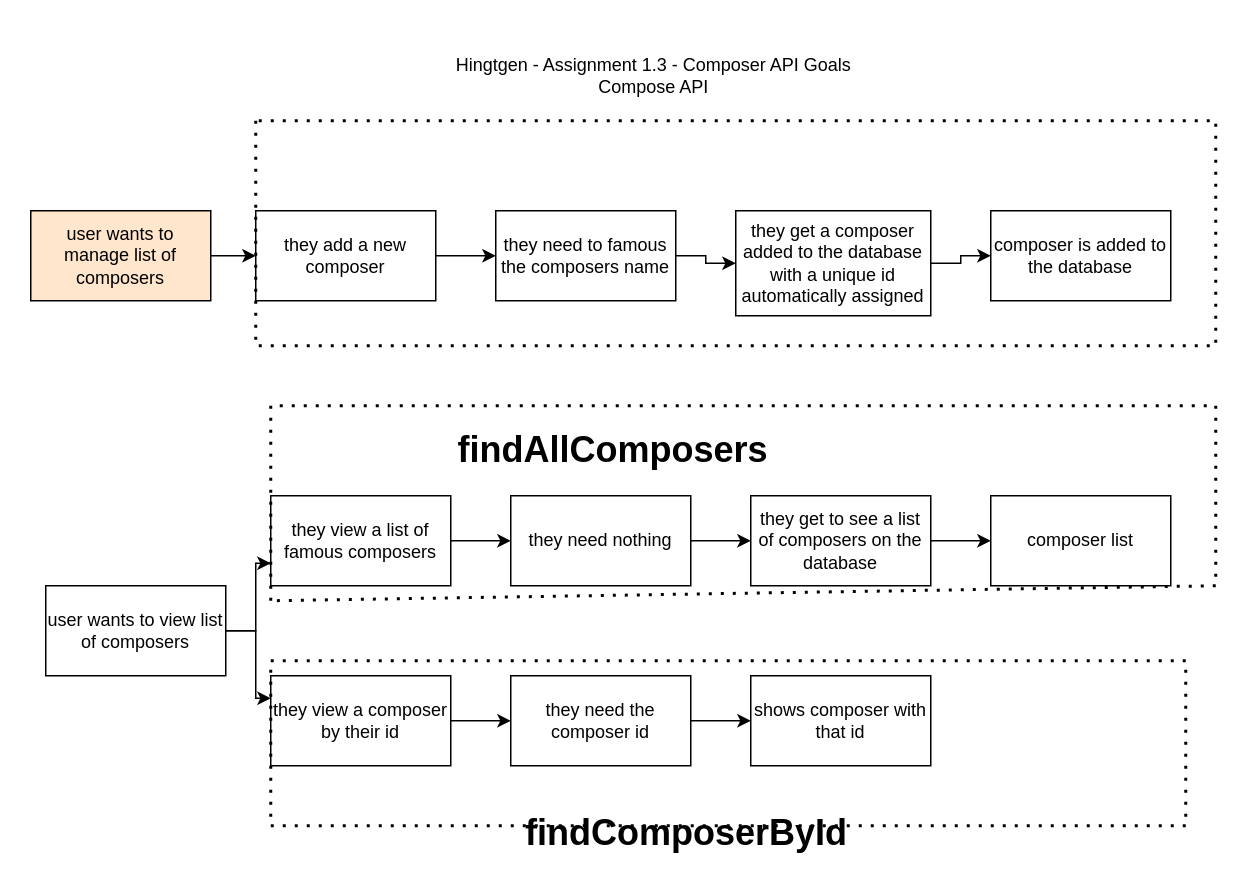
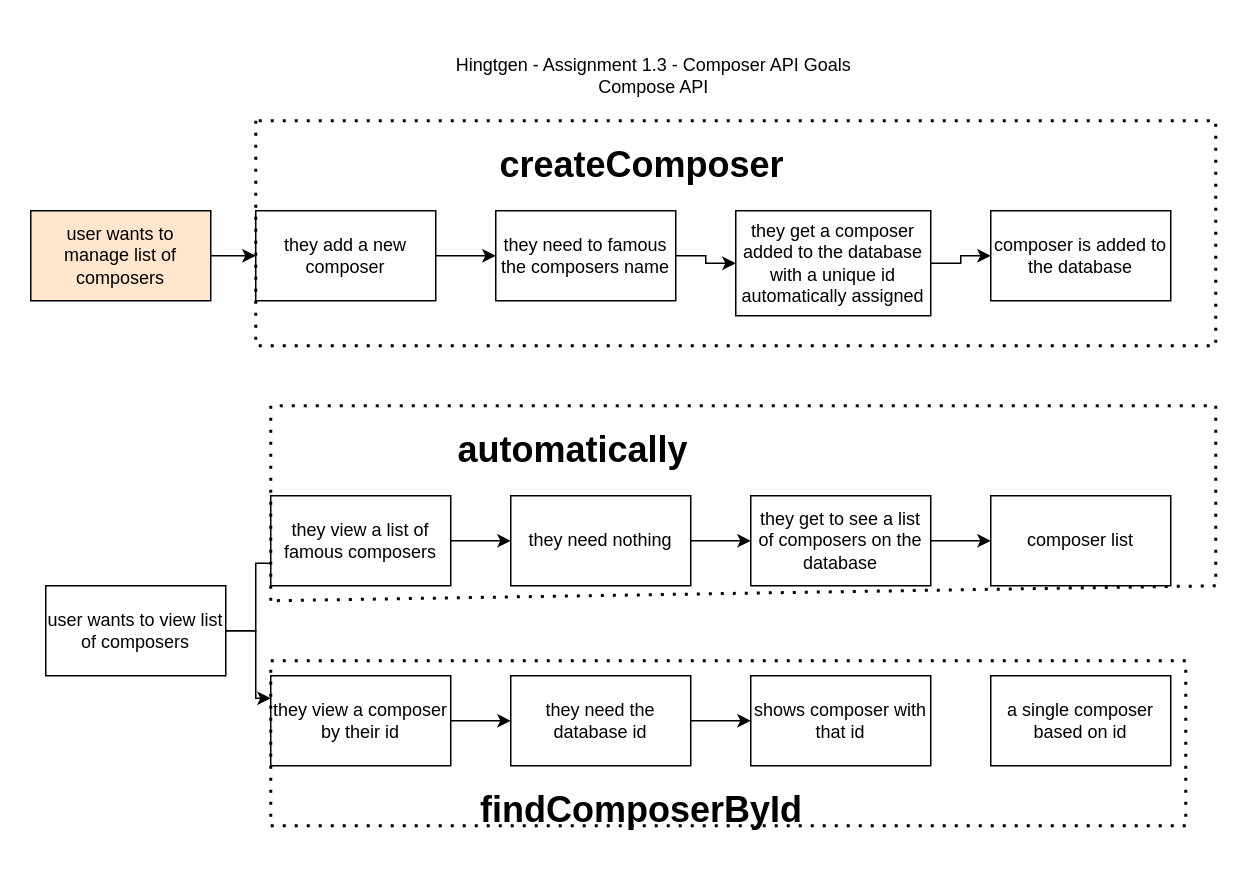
+ <mxCell id="30" value="&lt;h1&gt;createComposer&lt;/h1&gt;" style="text;html=1;strokeColor=none;fillColor=none;spacing=5;spacingTop=-20;whiteSpace=wrap;overflow=hidden;rounded=0;" vertex="1" parent="1"><mxGeometry x="328" y="90" width="215" height="40" as="geometry" /></mxCell>
- <mxCell id="28" value="&lt;h1&gt;findAllComposers&lt;/h1&gt;" style="text;html=1;strokeColor=none;fillColor=none;spacing=5;spacingTop=-20;whiteSpace=wrap;overflow=hidden;rounded=0;" vertex="1" parent="1"><mxGeometry x="300" y="280" width="270" height="40" as="geometry" /></mxCell>
+ <mxCell id="28" value="&lt;h1&gt;automatically&lt;/h1&gt;" style="text;html=1;strokeColor=none;fillColor=none;spacing=5;spacingTop=-20;whiteSpace=wrap;overflow=hidden;rounded=0;" vertex="1" parent="1"><mxGeometry x="300" y="280" width="270" height="40" as="geometry" /></mxCell>
- <mxCell id="11" style="edgeStyle=orthogonalEdgeStyle;rounded=0;orthogonalLoop=1;jettySize=auto;html=1;entryX=0;entryY=0.75;entryDx=0;entryDy=0;" edge="1" parent="1" source="13" target="4"><mxGeometry relative="1" as="geometry" /></mxCell>
+ <mxCell id="11" style="edgeStyle=orthogonalEdgeStyle;rounded=0;orthogonalLoop=1;jettySize=auto;html=1;entryX=0;entryY=0.75;entryDx=0;entryDy=0;endArrow=none;" edge="1" parent="1" source="13" target="4"><mxGeometry relative="1" as="geometry" /></mxCell>
- <mxCell id="19" value="they need the composer id" style="rounded=0;whiteSpace=wrap;html=1;" vertex="1" parent="1"><mxGeometry x="340" y="450" width="120" height="60" as="geometry" /></mxCell>
+ <mxCell id="19" value="they need the database id" style="rounded=0;whiteSpace=wrap;html=1;" vertex="1" parent="1"><mxGeometry x="340" y="450" width="120" height="60" as="geometry" /></mxCell>
+ <mxCell id="27" value="a single composer based on id" style="rounded=0;whiteSpace=wrap;html=1;" vertex="1" parent="1"><mxGeometry x="660" y="450" width="120" height="60" as="geometry" /></mxCell>
- <mxCell id="29" value="&lt;h1&gt;findComposerById&lt;/h1&gt;" style="text;html=1;strokeColor=none;fillColor=none;spacing=5;spacingTop=-20;whiteSpace=wrap;overflow=hidden;rounded=0;" vertex="1" parent="1"><mxGeometry x="345" y="535" width="240" height="40" as="geometry" /></mxCell>
+ <mxCell id="29" value="&lt;h1&gt;findComposerById&lt;/h1&gt;" style="text;html=1;strokeColor=none;fillColor=none;spacing=5;spacingTop=-20;whiteSpace=wrap;overflow=hidden;rounded=0;" vertex="1" parent="1"><mxGeometry x="315" y="520" width="240" height="40" as="geometry" /></mxCell>
